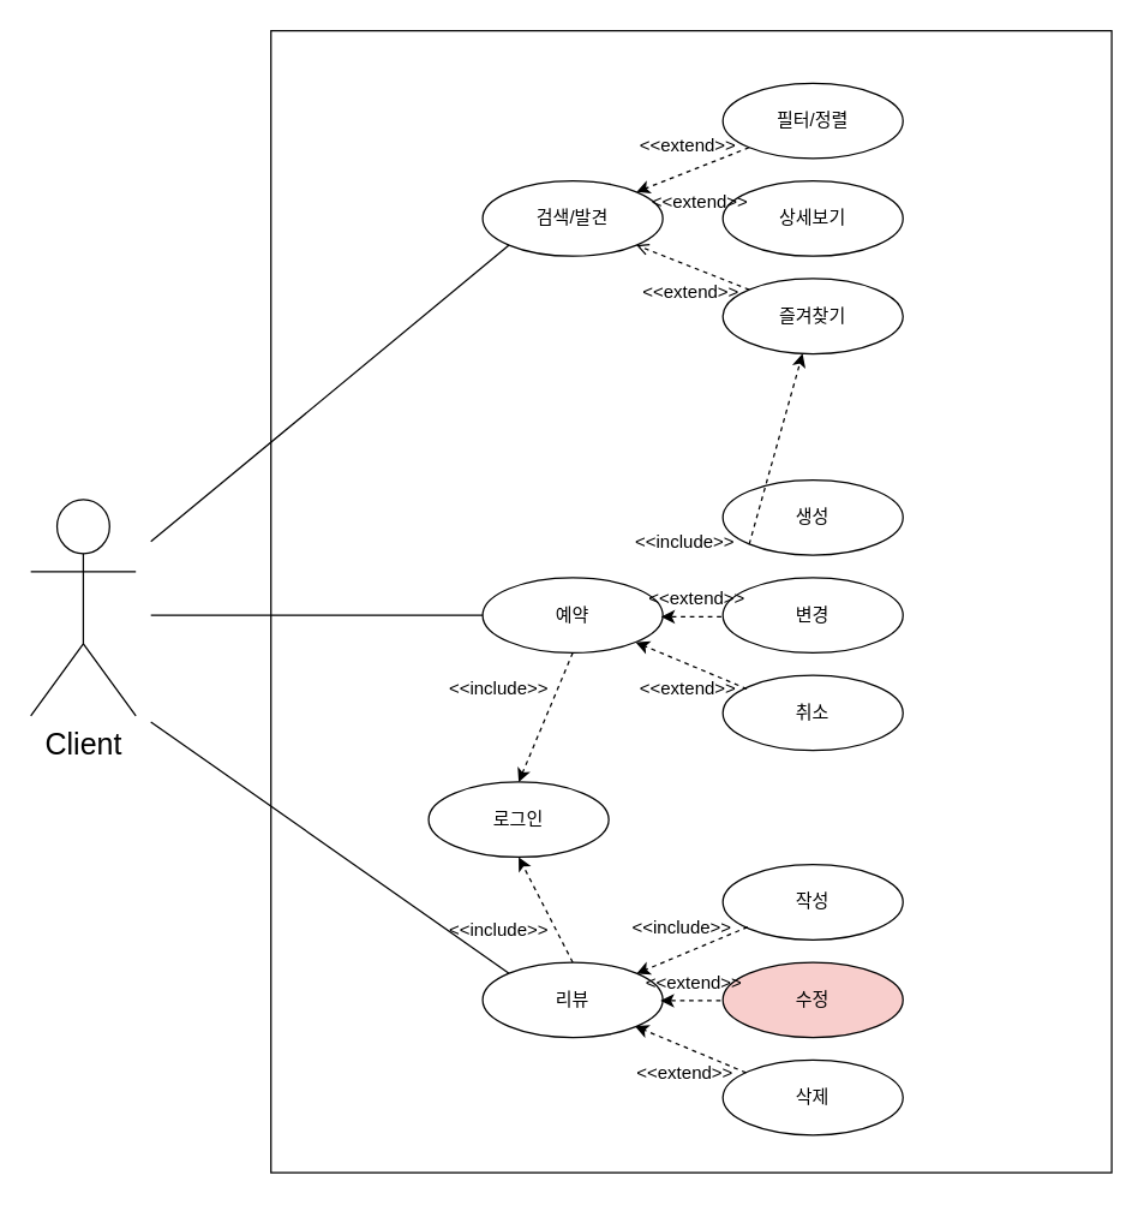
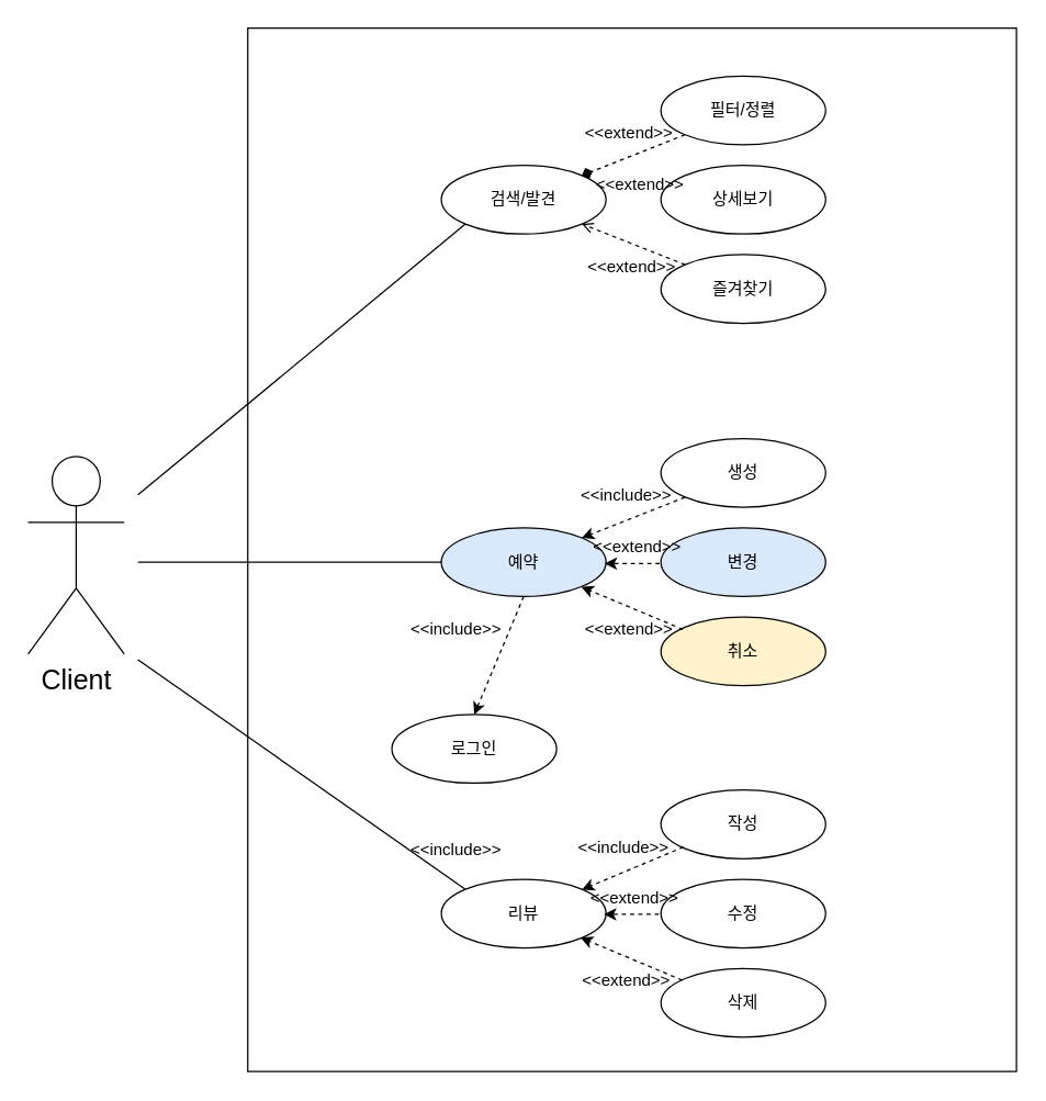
- <mxCell id="20" value="" style="endArrow=classic;html=1;rounded=0;exitX=0;exitY=1;exitDx=0;exitDy=0;entryX=1;entryY=0;entryDx=0;entryDy=0;dashed=1;" edge="1" parent="1" source="13" target="10"><mxGeometry width="50" height="50" relative="1" as="geometry"><mxPoint x="330" y="480" as="sourcePoint" /><mxPoint x="380" y="430" as="targetPoint" /></mxGeometry></mxCell>
+ <mxCell id="20" value="" style="endArrow=diamond;html=1;rounded=0;exitX=0;exitY=1;exitDx=0;exitDy=0;entryX=1;entryY=0;entryDx=0;entryDy=0;dashed=1;" edge="1" parent="1" source="13" target="10"><mxGeometry width="50" height="50" relative="1" as="geometry"><mxPoint x="330" y="480" as="sourcePoint" /><mxPoint x="380" y="430" as="targetPoint" /></mxGeometry></mxCell>
- <mxCell id="22" value="" style="endArrow=classic;html=1;rounded=0;exitX=0;exitY=1;exitDx=0;exitDy=0;dashed=1;" edge="1" parent="1" source="7" target="12"><mxGeometry width="50" height="50" relative="1" as="geometry"><mxPoint x="494" y="300" as="sourcePoint" /><mxPoint x="420" y="331" as="targetPoint" /></mxGeometry></mxCell>
+ <mxCell id="22" value="" style="endArrow=classic;html=1;rounded=0;exitX=0;exitY=1;exitDx=0;exitDy=0;entryX=1;entryY=0;entryDx=0;entryDy=0;dashed=1;" edge="1" parent="1" source="7" target="4"><mxGeometry width="50" height="50" relative="1" as="geometry"><mxPoint x="494" y="300" as="sourcePoint" /><mxPoint x="420" y="331" as="targetPoint" /></mxGeometry></mxCell>
- <mxCell id="4" value="예약" style="ellipse;whiteSpace=wrap;html=1;" vertex="1" parent="1"><mxGeometry x="321" y="384" width="120" height="50" as="geometry" /></mxCell>
+ <mxCell id="4" value="예약" style="ellipse;whiteSpace=wrap;html=1;fillColor=#dae8fc;" vertex="1" parent="1"><mxGeometry x="321" y="384" width="120" height="50" as="geometry" /></mxCell>
- <mxCell id="5" value="변경" style="ellipse;whiteSpace=wrap;html=1;" vertex="1" parent="1"><mxGeometry x="481" y="384" width="120" height="50" as="geometry" /></mxCell>
+ <mxCell id="5" value="변경" style="ellipse;whiteSpace=wrap;html=1;fillColor=#dae8fc;" vertex="1" parent="1"><mxGeometry x="481" y="384" width="120" height="50" as="geometry" /></mxCell>
- <mxCell id="6" value="취소" style="ellipse;whiteSpace=wrap;html=1;" vertex="1" parent="1"><mxGeometry x="481" y="449" width="120" height="50" as="geometry" /></mxCell>
+ <mxCell id="6" value="취소" style="ellipse;whiteSpace=wrap;html=1;fillColor=#fff2cc;" vertex="1" parent="1"><mxGeometry x="481" y="449" width="120" height="50" as="geometry" /></mxCell>
- <mxCell id="26" value="" style="endArrow=classic;html=1;rounded=0;entryX=0.5;entryY=1;entryDx=0;entryDy=0;exitX=0.5;exitY=0;exitDx=0;exitDy=0;dashed=1;" edge="1" parent="1" source="8" target="16"><mxGeometry width="50" height="50" relative="1" as="geometry"><mxPoint x="441" y="530" as="sourcePoint" /><mxPoint x="390" y="611" as="targetPoint" /></mxGeometry></mxCell>
- <mxCell id="14" value="수정" style="ellipse;whiteSpace=wrap;html=1;fillColor=#f8cecc;" vertex="1" parent="1"><mxGeometry x="481" y="640" width="120" height="50" as="geometry" /></mxCell>
+ <mxCell id="14" value="수정" style="ellipse;whiteSpace=wrap;html=1;" vertex="1" parent="1"><mxGeometry x="481" y="640" width="120" height="50" as="geometry" /></mxCell>
